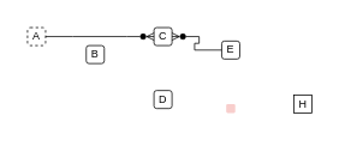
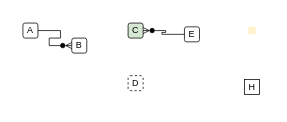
- <mxCell style="rounded=1;whiteSpace=wrap;verticalAlign=middle;align=center;dashed=1;" id="4" parent="3" value="A" vertex="1"><mxGeometry width="20" height="20" as="geometry" x="0" y="0" /></mxCell>
+ <mxCell style="rounded=1;whiteSpace=wrap;verticalAlign=middle;align=center;" id="4" parent="3" value="A" vertex="1"><mxGeometry width="20" height="20" as="geometry" x="0" y="0" /></mxCell>
- <mxCell id="16" source="4" target="7" parent="1" edge="1" style="edgeStyle=entityRelationEdgeStyle;fontSize=12;html=1;endArrow=manyOptional;endFill=1;startArrow=none;rounded=0;startFill=0;"><mxGeometry relative="1" as="geometry" /></mxCell>
+ <mxCell id="16" source="4" target="5" parent="1" edge="1" style="edgeStyle=entityRelationEdgeStyle;fontSize=12;html=1;endArrow=manyOptional;endFill=1;startArrow=none;rounded=0;startFill=0;"><mxGeometry relative="1" as="geometry" /></mxCell>
- <mxCell style="rounded=1;whiteSpace=wrap;verticalAlign=middle;align=center;" id="7" parent="6" value="C" vertex="1"><mxGeometry width="20" height="20" as="geometry" x="0" y="0" /></mxCell>
+ <mxCell style="rounded=1;whiteSpace=wrap;verticalAlign=middle;align=center;fillColor=#d5e8d4;" id="7" parent="6" value="C" vertex="1"><mxGeometry width="20" height="20" as="geometry" x="0" y="0" /></mxCell>
- <mxCell style="rounded=1;whiteSpace=wrap;verticalAlign=middle;align=center;strokeColor=transparent;fontColor=transparent;" id="14" parent="13" value="G" vertex="1"><mxGeometry width="10" height="10" as="geometry" x="10" y="5" /></mxCell>
+ <mxCell style="rounded=1;whiteSpace=wrap;verticalAlign=middle;align=center;strokeColor=transparent;fontColor=transparent;fillColor=#fff2cc;" id="14" parent="13" value="G" vertex="1"><mxGeometry width="10" height="10" as="geometry" x="10" y="5" /></mxCell>
- <mxCell style="rounded=1;whiteSpace=wrap;verticalAlign=middle;align=center;" id="11" parent="10" value="E" vertex="1"><mxGeometry x="5" y="15" width="20" height="20" as="geometry" /></mxCell>
+ <mxCell style="rounded=1;whiteSpace=wrap;verticalAlign=middle;align=center;" id="11" parent="10" value="E" vertex="1"><mxGeometry width="20" height="20" as="geometry" x="5" y="5" /></mxCell>
- <mxCell style="rounded=1;whiteSpace=wrap;verticalAlign=middle;align=center;" id="8" parent="6" value="D" vertex="1"><mxGeometry width="20" height="20" as="geometry" x="0" y="70" /></mxCell>
+ <mxCell style="rounded=1;whiteSpace=wrap;verticalAlign=middle;align=center;dashed=1;" id="8" parent="6" value="D" vertex="1"><mxGeometry width="20" height="20" as="geometry" x="0" y="70" /></mxCell>
- <mxCell style="rounded=1;whiteSpace=wrap;verticalAlign=middle;align=center;strokeColor=transparent;fontColor=transparent;fillColor=#f8cecc;" id="12" parent="10" value="F" vertex="1"><mxGeometry width="10" height="10" as="geometry" x="10" y="85" /></mxCell>
+ <mxCell style="rounded=1;whiteSpace=wrap;verticalAlign=middle;align=center;strokeColor=transparent;fontColor=transparent;" id="12" parent="10" value="F" vertex="1"><mxGeometry width="10" height="10" as="geometry" x="10" y="85" /></mxCell>
